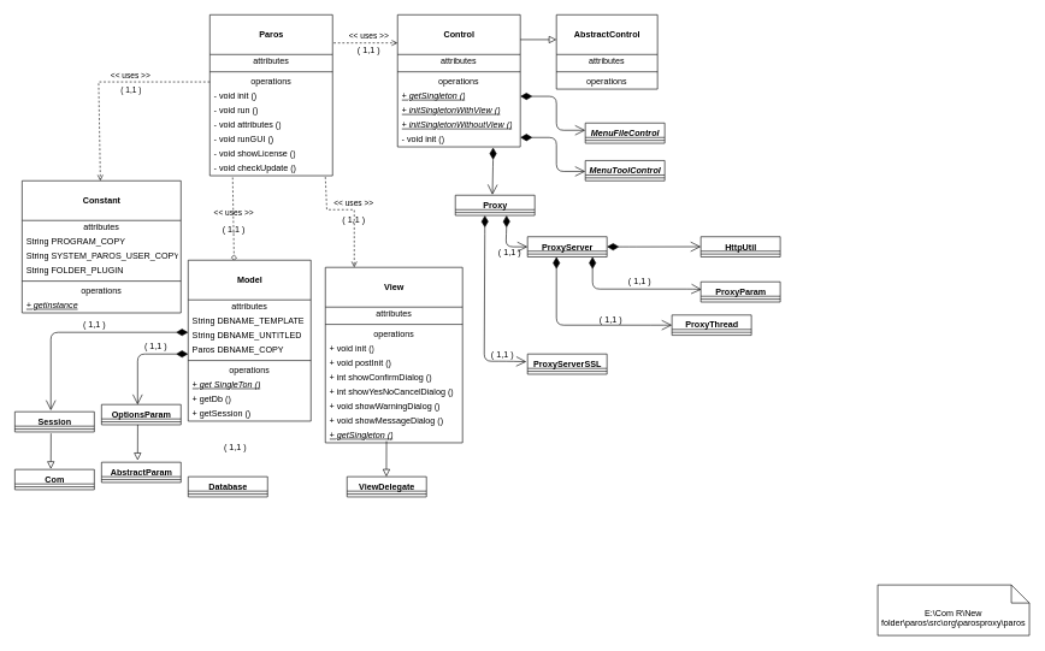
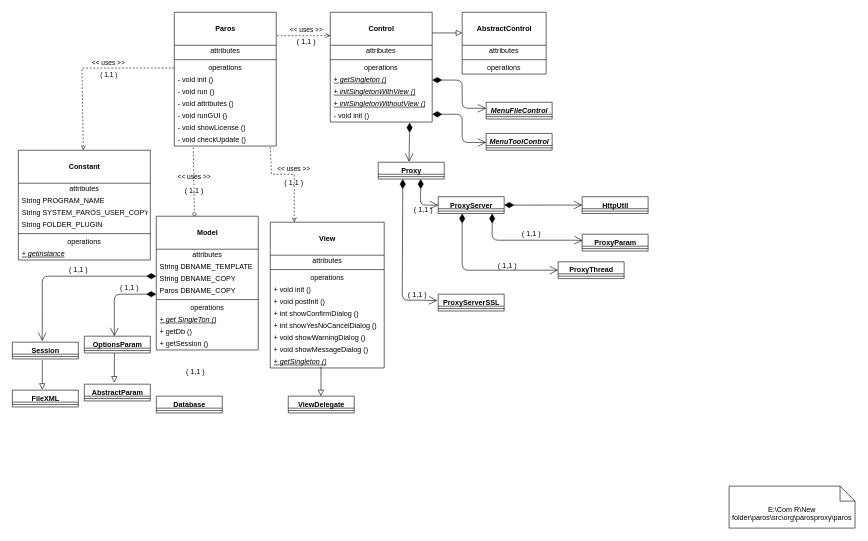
- <mxCell id="16" value="String PROGRAM_COPY" style="text;html=1;strokeColor=none;fillColor=none;align=left;verticalAlign=middle;spacingLeft=4;spacingRight=4;overflow=hidden;rotatable=0;points=[[0,0.5],[1,0.5]];portConstraint=eastwest;" parent="14" vertex="1"><mxGeometry y="75" width="220" height="20" as="geometry" /></mxCell>
+ <mxCell id="16" value="String PROGRAM_NAME" style="text;html=1;strokeColor=none;fillColor=none;align=left;verticalAlign=middle;spacingLeft=4;spacingRight=4;overflow=hidden;rotatable=0;points=[[0,0.5],[1,0.5]];portConstraint=eastwest;" parent="14" vertex="1"><mxGeometry y="75" width="220" height="20" as="geometry" /></mxCell>
- <mxCell id="27" value="String DBNAME_UNTITLED" style="text;html=1;strokeColor=none;fillColor=none;align=left;verticalAlign=middle;spacingLeft=4;spacingRight=4;overflow=hidden;rotatable=0;points=[[0,0.5],[1,0.5]];portConstraint=eastwest;" parent="24" vertex="1"><mxGeometry y="95" width="170" height="20" as="geometry" /></mxCell>
+ <mxCell id="27" value="String DBNAME_COPY" style="text;html=1;strokeColor=none;fillColor=none;align=left;verticalAlign=middle;spacingLeft=4;spacingRight=4;overflow=hidden;rotatable=0;points=[[0,0.5],[1,0.5]];portConstraint=eastwest;" parent="24" vertex="1"><mxGeometry y="95" width="170" height="20" as="geometry" /></mxCell>
- <mxCell id="39" value="&lt;b&gt;Com&lt;/b&gt;" style="swimlane;fontStyle=0;align=center;verticalAlign=top;childLayout=stackLayout;horizontal=1;startSize=20;horizontalStack=0;resizeParent=1;resizeParentMax=0;resizeLast=0;collapsible=0;marginBottom=0;html=1;" parent="1" vertex="1"><mxGeometry x="20" y="650" width="110" height="28" as="geometry" /></mxCell>
+ <mxCell id="39" value="&lt;b&gt;FileXML&lt;/b&gt;" style="swimlane;fontStyle=0;align=center;verticalAlign=top;childLayout=stackLayout;horizontal=1;startSize=20;horizontalStack=0;resizeParent=1;resizeParentMax=0;resizeLast=0;collapsible=0;marginBottom=0;html=1;" parent="1" vertex="1"><mxGeometry x="20" y="650" width="110" height="28" as="geometry" /></mxCell>
